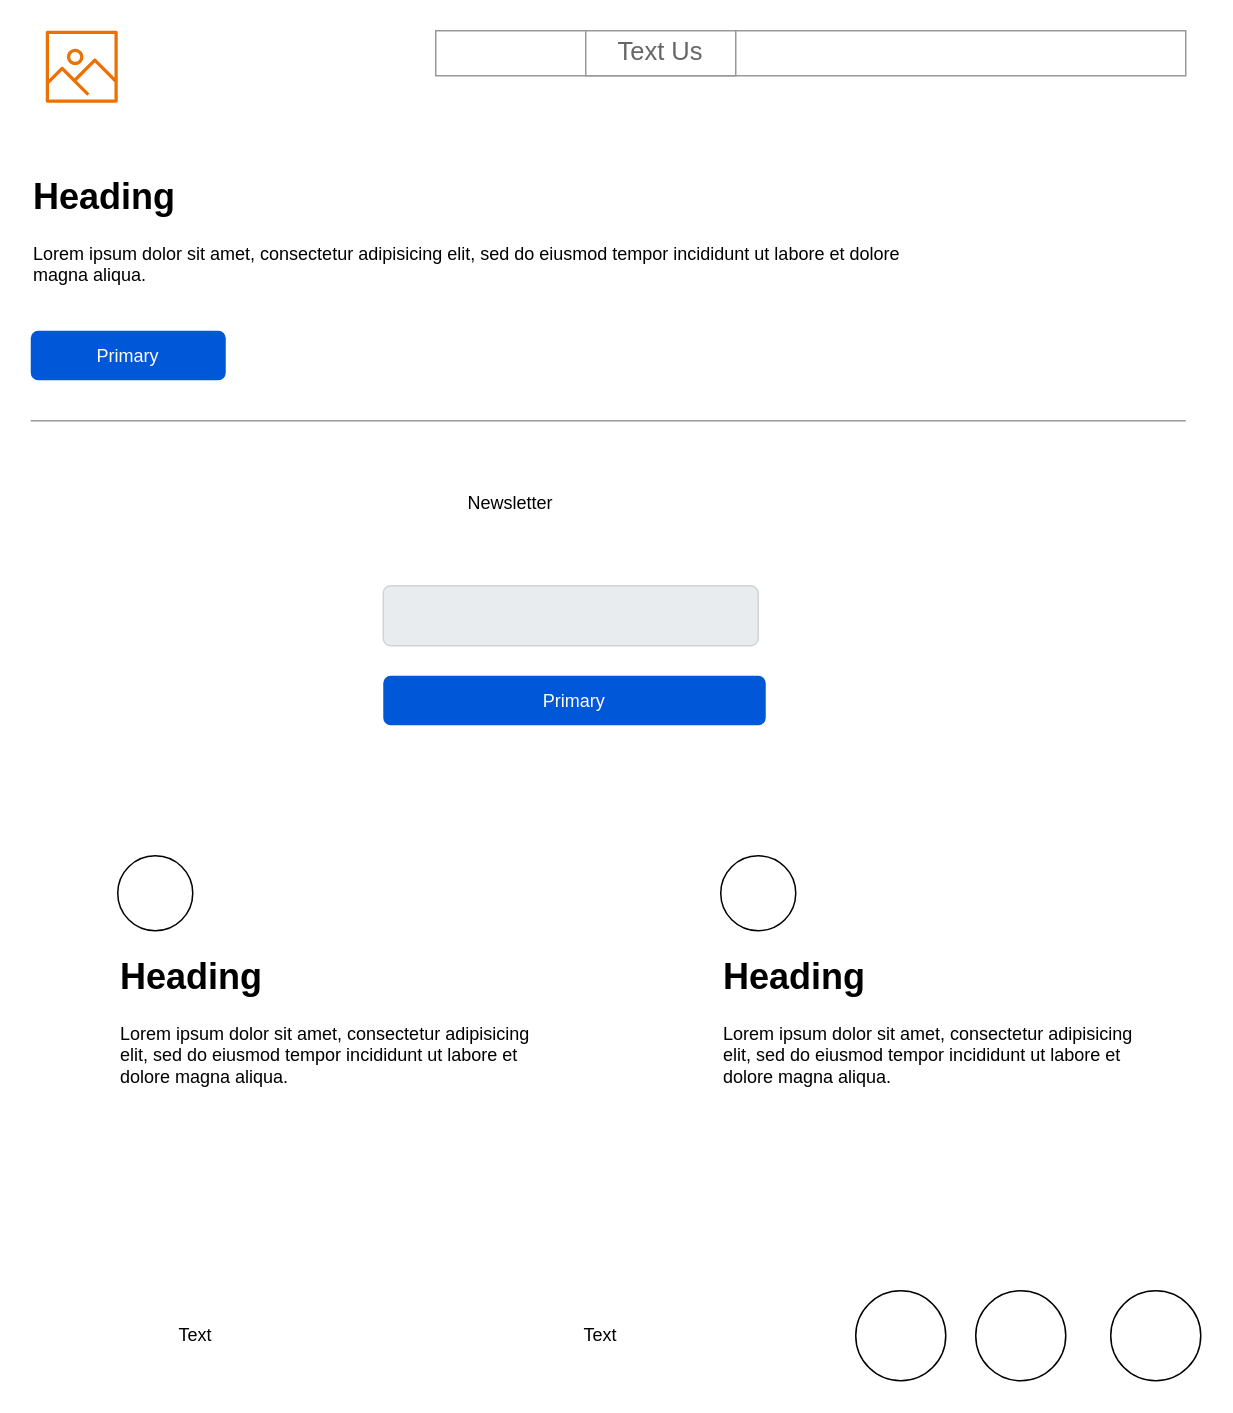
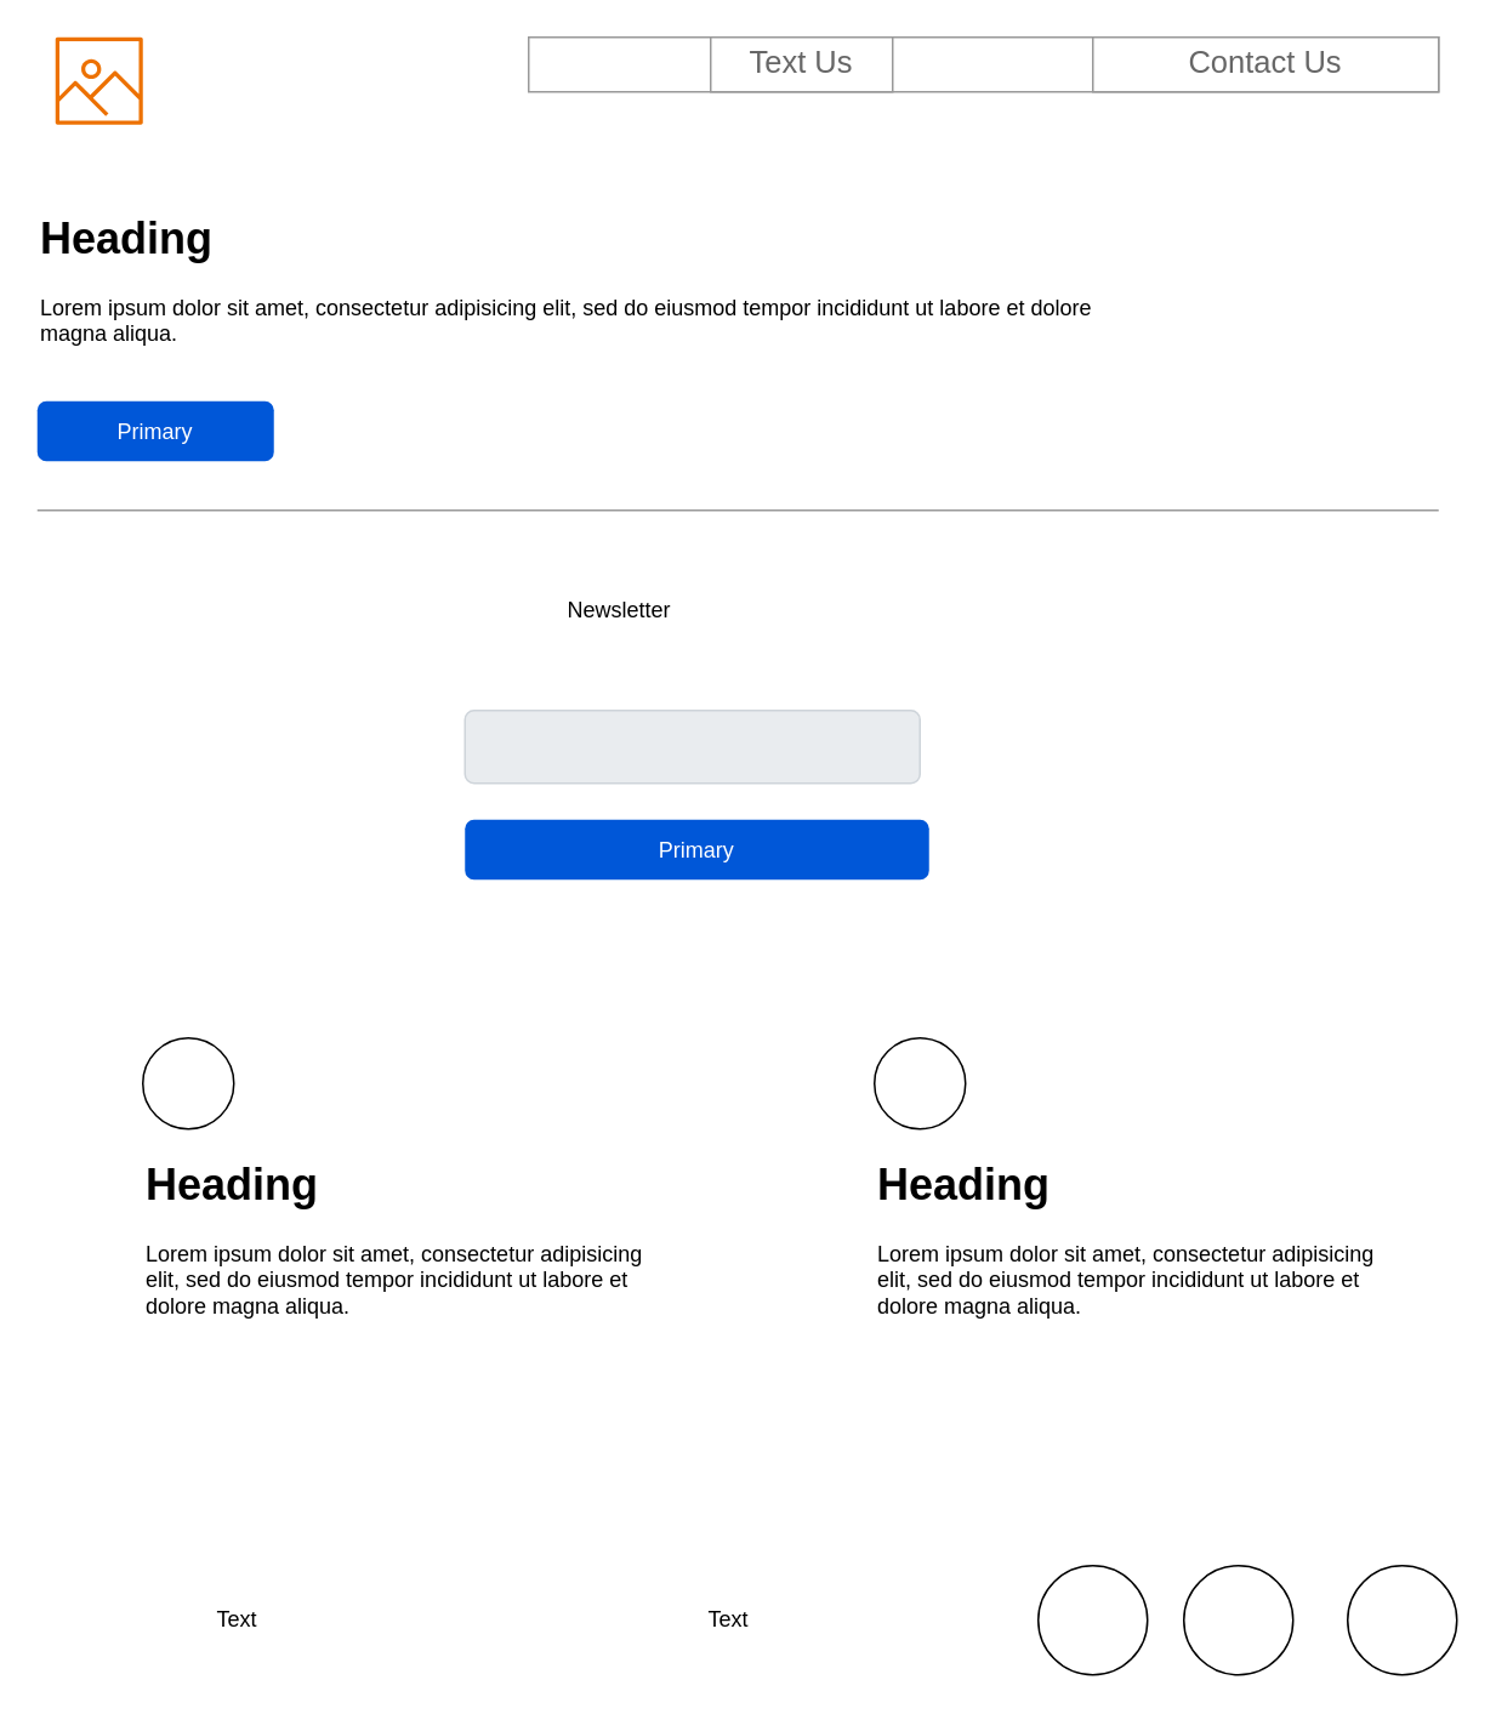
+ <mxCell id="4" value="Contact Us" style="strokeColor=inherit;fillColor=inherit;gradientColor=inherit;strokeWidth=1;shadow=0;dashed=0;align=center;html=1;shape=mxgraph.mockup.forms.rrect;rSize=0;fontSize=17;fontColor=#666666;whiteSpace=wrap;" vertex="1" parent="2"><mxGeometry x="310" width="190" height="30" as="geometry" /></mxCell>
